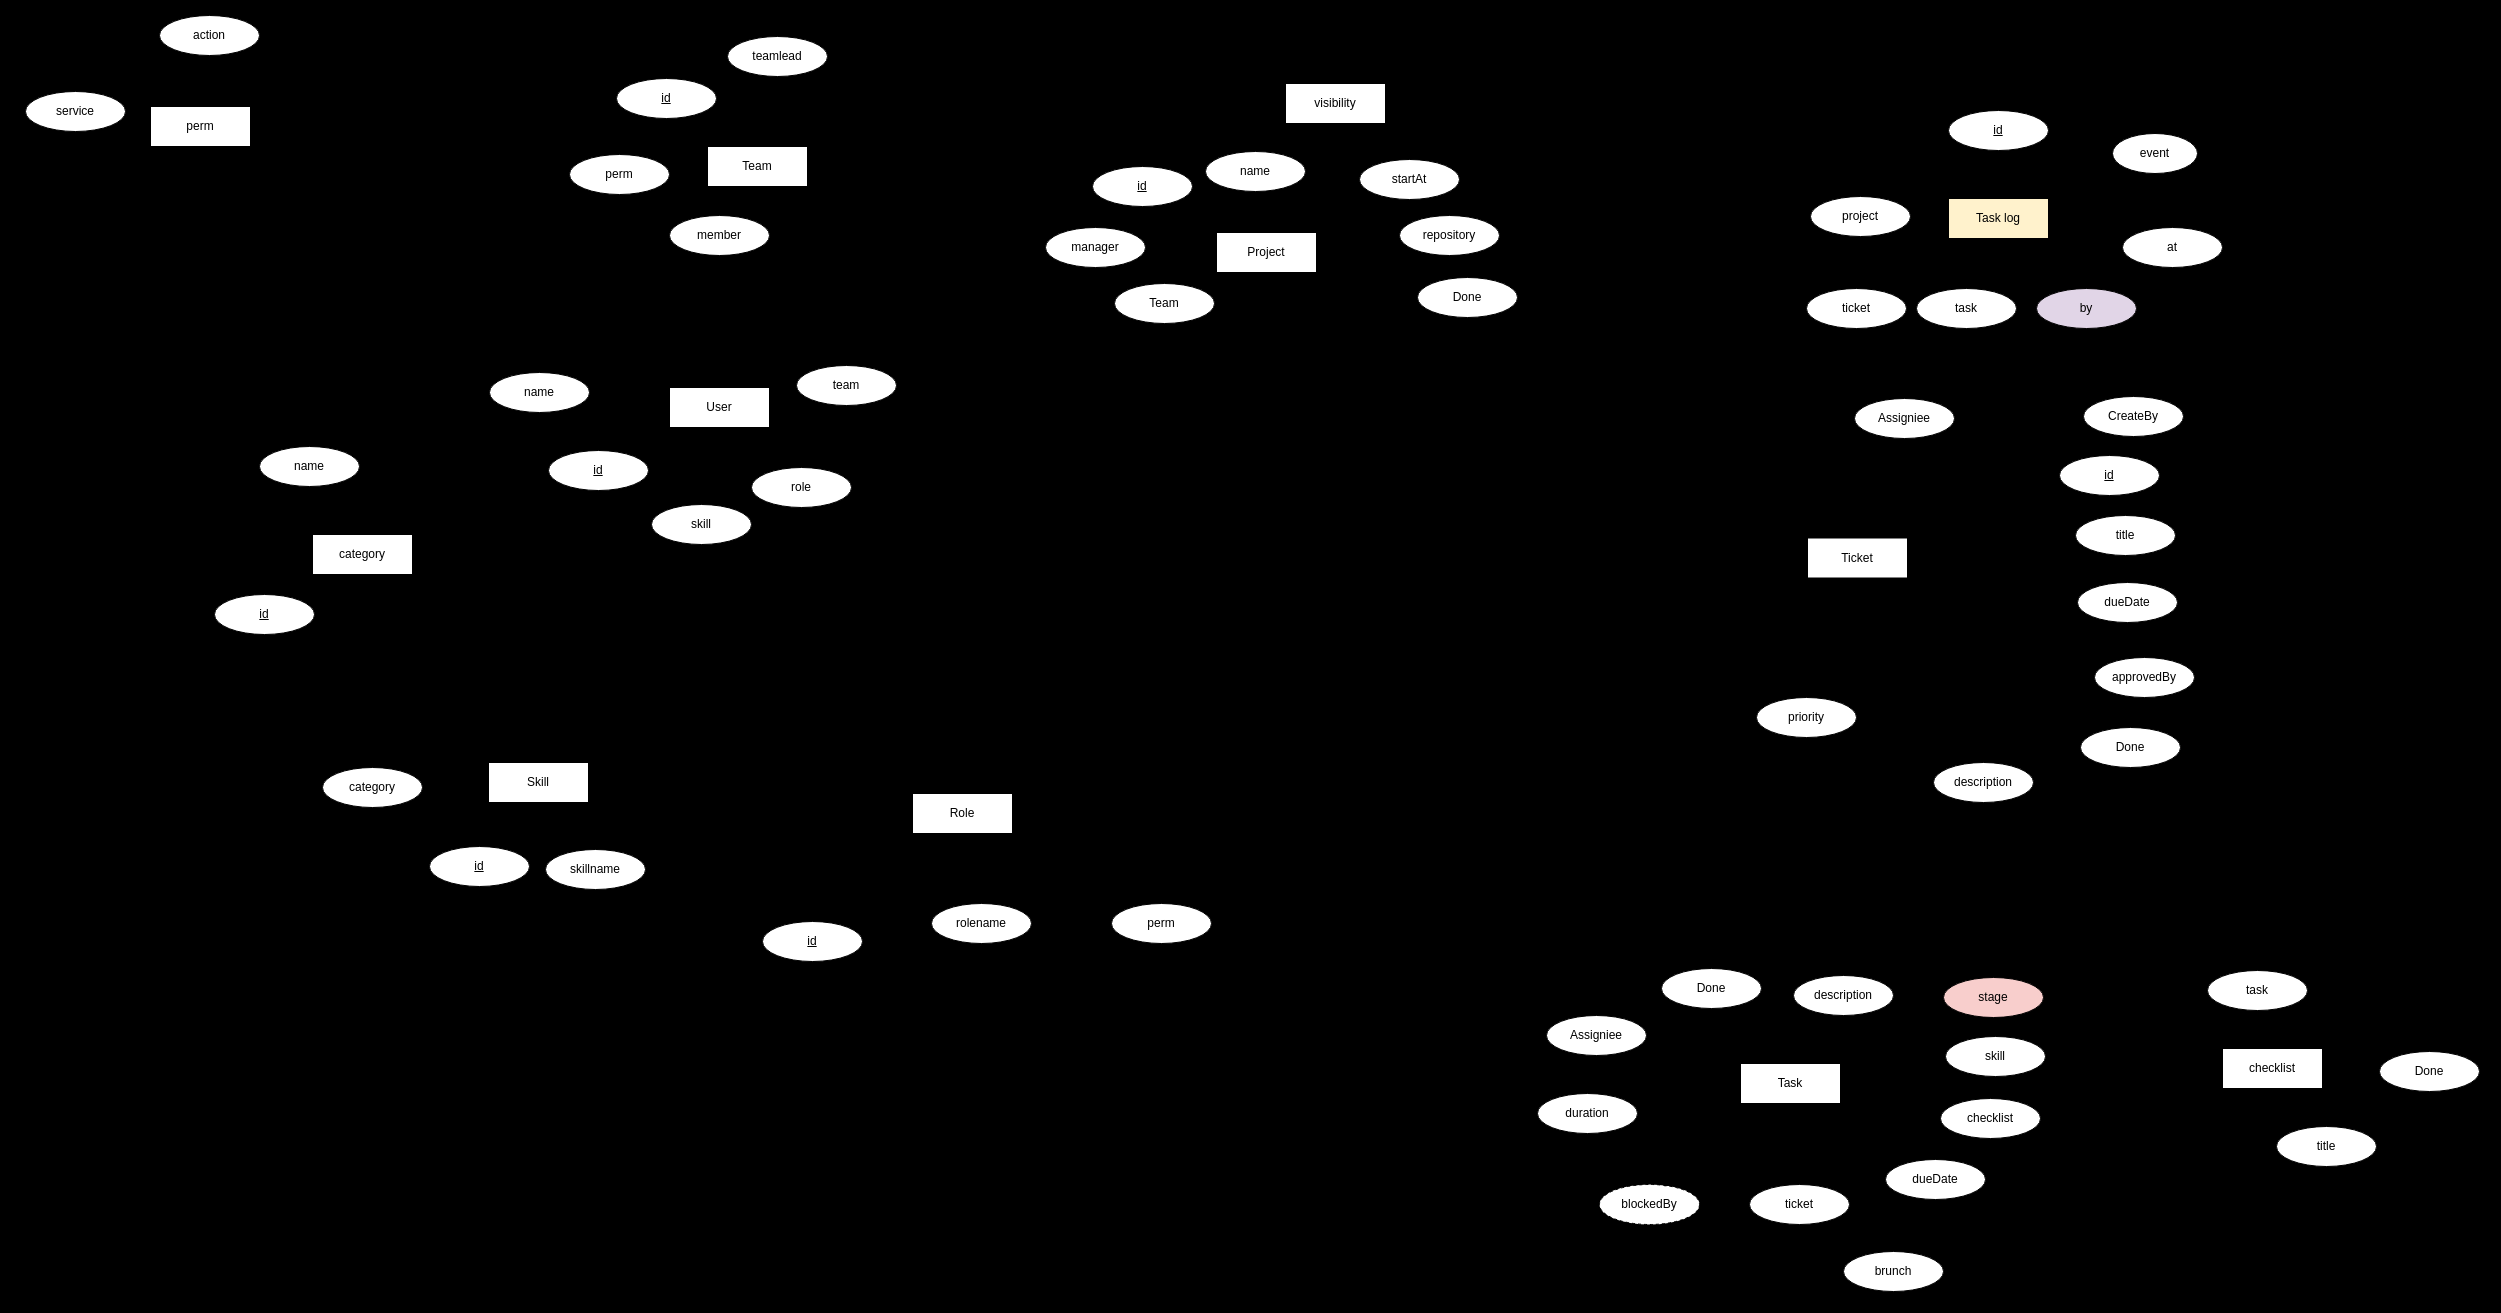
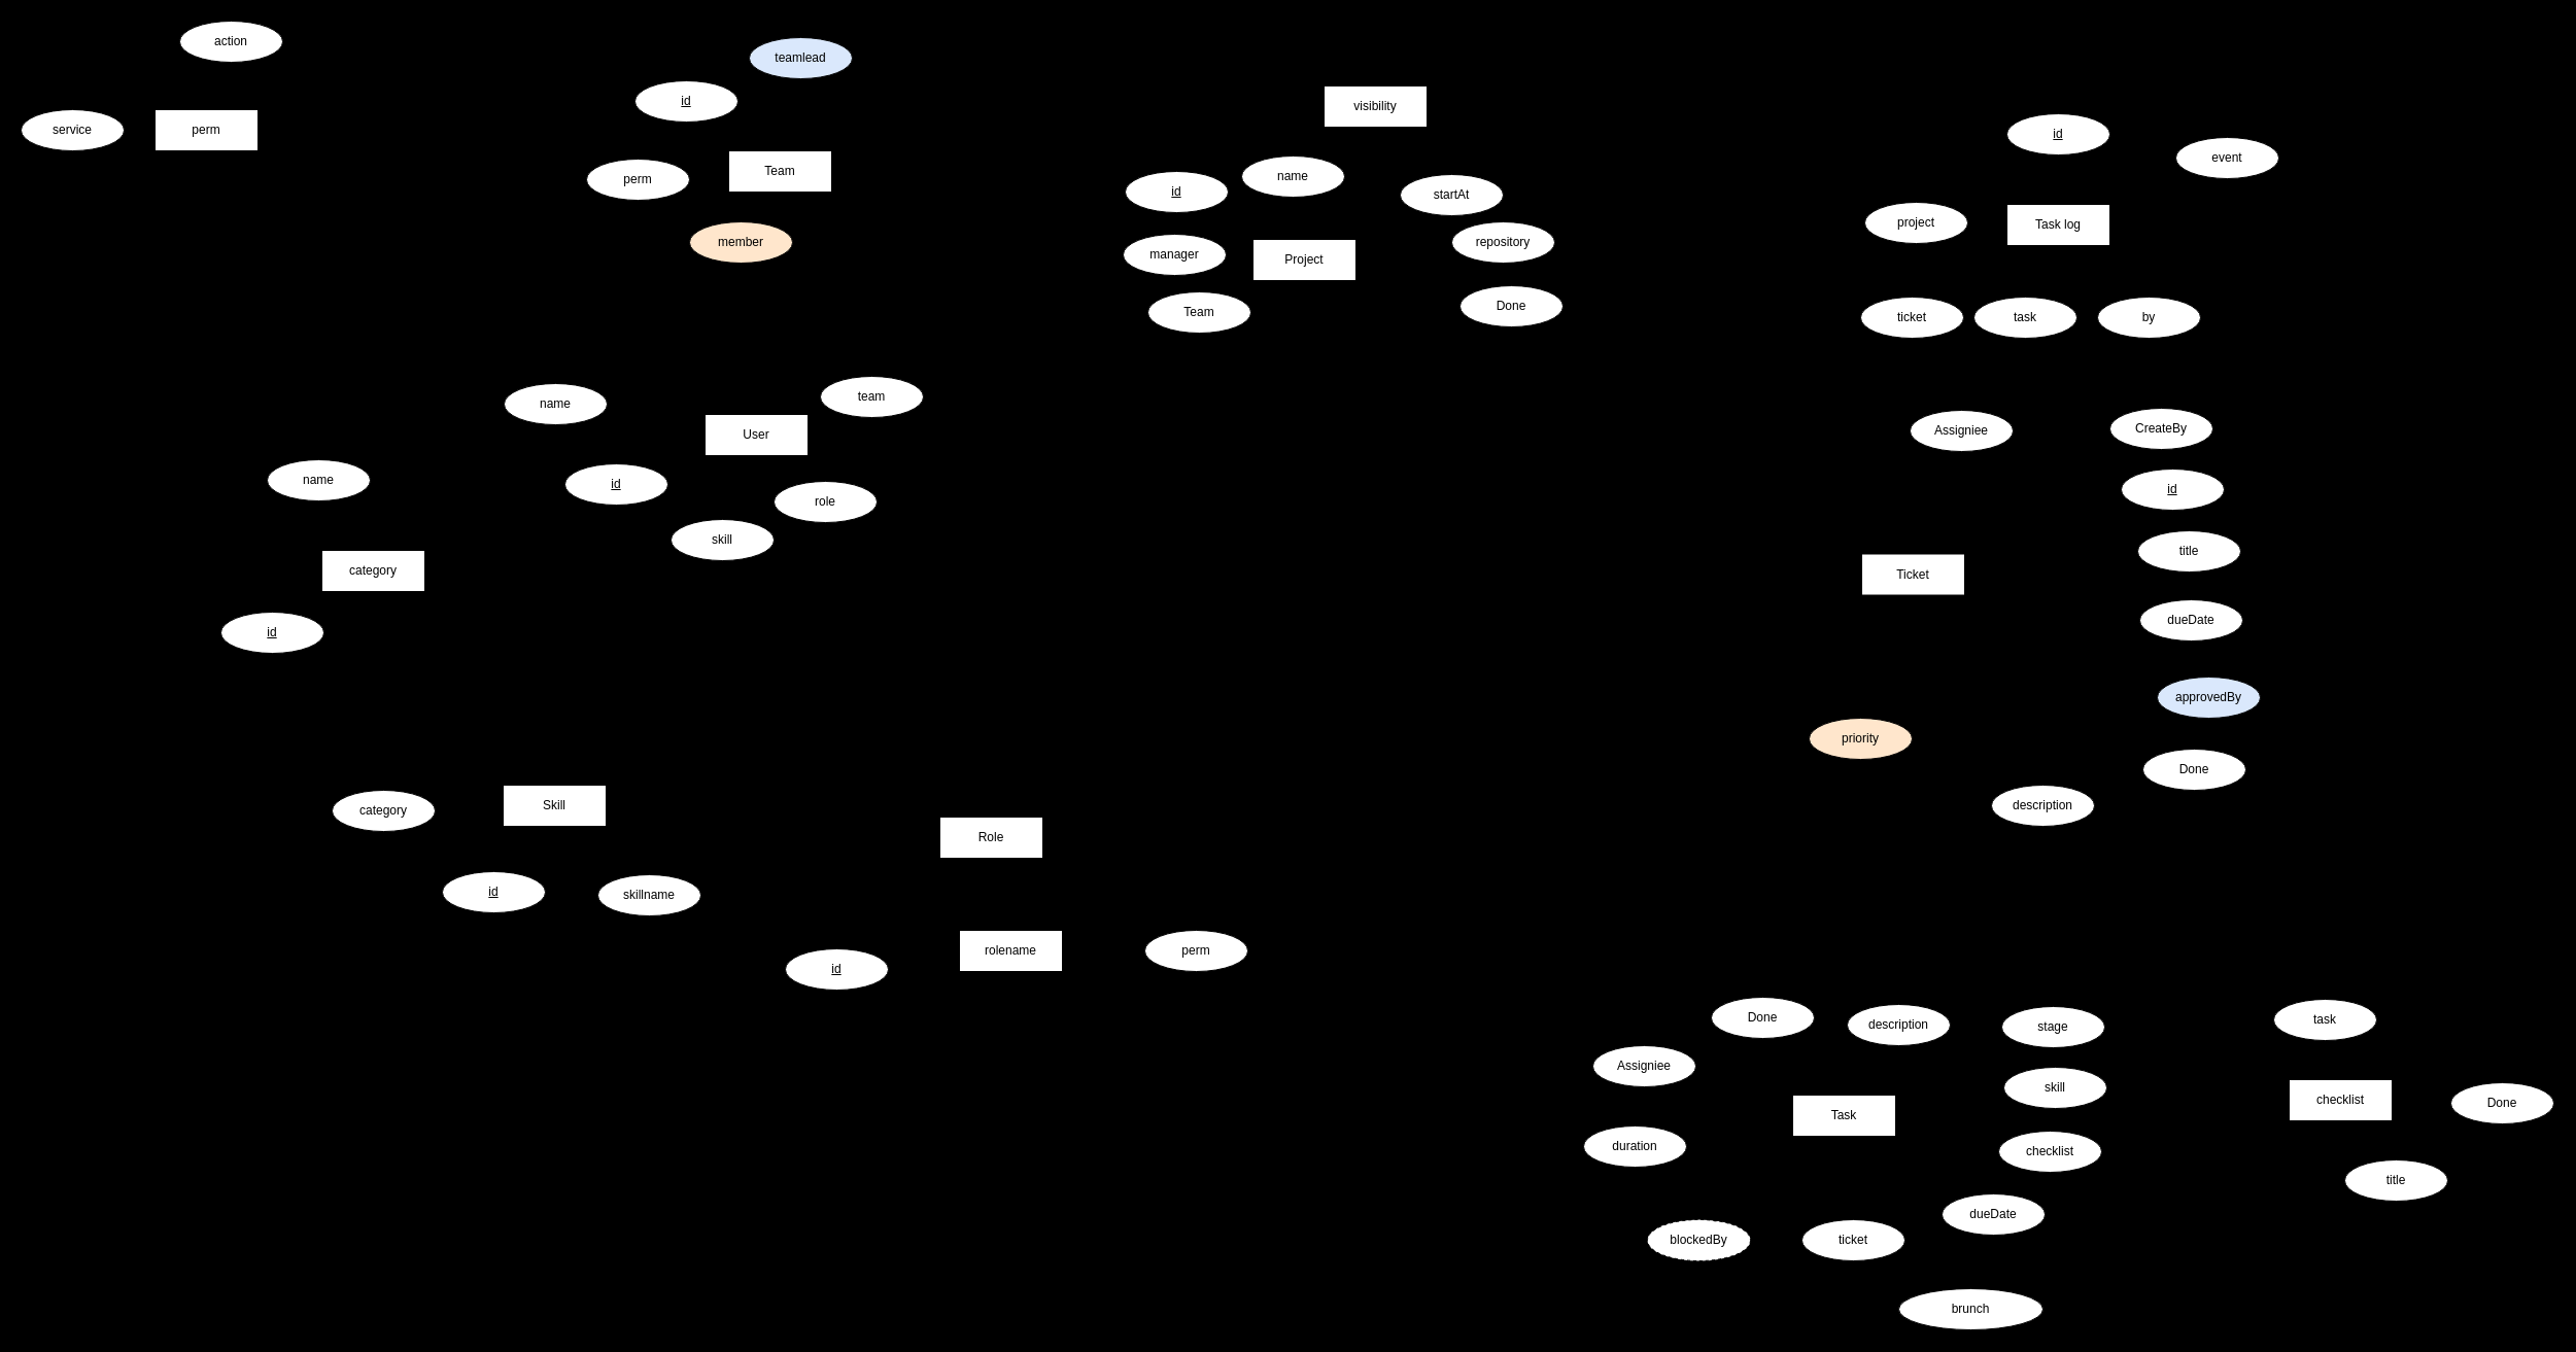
- <mxCell id="113" value="action" style="ellipse;whiteSpace=wrap;html=1;align=center;" vertex="1" parent="1"><mxGeometry x="159" y="15" width="100" height="40" as="geometry" /></mxCell>
+ <mxCell id="113" value="action" style="ellipse;whiteSpace=wrap;html=1;align=center;" vertex="1" parent="1"><mxGeometry x="174" y="20" width="100" height="40" as="geometry" /></mxCell>
- <mxCell id="69" value="teamlead" style="ellipse;whiteSpace=wrap;html=1;align=center;" vertex="1" parent="1"><mxGeometry x="727" y="36" width="100" height="40" as="geometry" /></mxCell>
+ <mxCell id="69" value="teamlead" style="ellipse;whiteSpace=wrap;html=1;align=center;fillColor=#dae8fc;" vertex="1" parent="1"><mxGeometry x="727" y="36" width="100" height="40" as="geometry" /></mxCell>
- <mxCell id="114" value="service" style="ellipse;whiteSpace=wrap;html=1;align=center;" vertex="1" parent="1"><mxGeometry x="25" y="91" width="100" height="40" as="geometry" /></mxCell>
+ <mxCell id="114" value="service" style="ellipse;whiteSpace=wrap;html=1;align=center;" vertex="1" parent="1"><mxGeometry x="20" y="106" width="100" height="40" as="geometry" /></mxCell>
- <mxCell id="79" value="event" style="ellipse;whiteSpace=wrap;html=1;align=center;" vertex="1" parent="1"><mxGeometry x="2112" y="133" width="85" height="40" as="geometry" /></mxCell>
+ <mxCell id="79" value="event" style="ellipse;whiteSpace=wrap;html=1;align=center;" vertex="1" parent="1"><mxGeometry x="2112" y="133" width="100" height="40" as="geometry" /></mxCell>
- <mxCell id="51" value="startAt" style="ellipse;whiteSpace=wrap;html=1;align=center;" vertex="1" parent="1"><mxGeometry x="1359" y="159" width="100" height="40" as="geometry" /></mxCell>
+ <mxCell id="51" value="startAt" style="ellipse;whiteSpace=wrap;html=1;align=center;" vertex="1" parent="1"><mxGeometry x="1359" y="169" width="100" height="40" as="geometry" /></mxCell>
- <mxCell id="77" value="Task log" style="whiteSpace=wrap;html=1;align=center;fillColor=#fff2cc;" vertex="1" parent="1"><mxGeometry x="1948" y="198" width="100" height="40" as="geometry" /></mxCell>
+ <mxCell id="77" value="Task log" style="whiteSpace=wrap;html=1;align=center;" vertex="1" parent="1"><mxGeometry x="1948" y="198" width="100" height="40" as="geometry" /></mxCell>
- <mxCell id="72" style="edgeStyle=none;html=1;exitX=1;exitY=0.5;exitDx=0;exitDy=0;entryX=0;entryY=0.5;entryDx=0;entryDy=0;" edge="1" parent="1" source="77" target="80"><mxGeometry relative="1" as="geometry" /></mxCell>
- <mxCell id="86" value="member" style="ellipse;whiteSpace=wrap;html=1;align=center;" vertex="1" parent="1"><mxGeometry x="669" y="215" width="100" height="40" as="geometry" /></mxCell>
+ <mxCell id="86" value="member" style="ellipse;whiteSpace=wrap;html=1;align=center;fillColor=#ffe6cc;" vertex="1" parent="1"><mxGeometry x="669" y="215" width="100" height="40" as="geometry" /></mxCell>
- <mxCell id="52" value="repository" style="ellipse;whiteSpace=wrap;html=1;align=center;" vertex="1" parent="1"><mxGeometry x="1399" y="215" width="100" height="40" as="geometry" /></mxCell>
+ <mxCell id="52" value="repository" style="ellipse;whiteSpace=wrap;html=1;align=center;" vertex="1" parent="1"><mxGeometry x="1409" y="215" width="100" height="40" as="geometry" /></mxCell>
- <mxCell id="66" value="manager" style="ellipse;whiteSpace=wrap;html=1;align=center;" vertex="1" parent="1"><mxGeometry x="1045" y="227" width="100" height="40" as="geometry" /></mxCell>
+ <mxCell id="66" value="manager" style="ellipse;whiteSpace=wrap;html=1;align=center;" vertex="1" parent="1"><mxGeometry x="1090" y="227" width="100" height="40" as="geometry" /></mxCell>
- <mxCell id="80" value="at" style="ellipse;whiteSpace=wrap;html=1;align=center;" vertex="1" parent="1"><mxGeometry x="2122" y="227" width="100" height="40" as="geometry" /></mxCell>
- <mxCell id="81" value="by" style="ellipse;whiteSpace=wrap;html=1;align=center;fillColor=#e1d5e7;" vertex="1" parent="1"><mxGeometry x="2036" y="288" width="100" height="40" as="geometry" /></mxCell>
+ <mxCell id="81" value="by" style="ellipse;whiteSpace=wrap;html=1;align=center;" vertex="1" parent="1"><mxGeometry x="2036" y="288" width="100" height="40" as="geometry" /></mxCell>
- <mxCell id="42" value="User" style="whiteSpace=wrap;html=1;align=center;" parent="1" vertex="1"><mxGeometry x="669" y="387" width="100" height="40" as="geometry" /></mxCell>
+ <mxCell id="42" value="User" style="whiteSpace=wrap;html=1;align=center;" parent="1" vertex="1"><mxGeometry x="684" y="402" width="100" height="40" as="geometry" /></mxCell>
- <mxCell id="56" value="CreateBy" style="ellipse;whiteSpace=wrap;html=1;align=center;" vertex="1" parent="1"><mxGeometry x="2083" y="396" width="100" height="40" as="geometry" /></mxCell>
+ <mxCell id="56" value="CreateBy" style="ellipse;whiteSpace=wrap;html=1;align=center;" vertex="1" parent="1"><mxGeometry x="2048" y="396" width="100" height="40" as="geometry" /></mxCell>
- <mxCell id="58" value="approvedBy" style="ellipse;whiteSpace=wrap;html=1;align=center;" vertex="1" parent="1"><mxGeometry x="2094" y="657" width="100" height="40" as="geometry" /></mxCell>
+ <mxCell id="58" value="approvedBy" style="ellipse;whiteSpace=wrap;html=1;align=center;fillColor=#dae8fc;" vertex="1" parent="1"><mxGeometry x="2094" y="657" width="100" height="40" as="geometry" /></mxCell>
- <mxCell id="64" value="priority" style="ellipse;whiteSpace=wrap;html=1;align=center;" vertex="1" parent="1"><mxGeometry x="1756" y="697" width="100" height="40" as="geometry" /></mxCell>
+ <mxCell id="64" value="priority" style="ellipse;whiteSpace=wrap;html=1;align=center;fillColor=#ffe6cc;" vertex="1" parent="1"><mxGeometry x="1756" y="697" width="100" height="40" as="geometry" /></mxCell>
- <mxCell id="44" value="skillname" style="ellipse;whiteSpace=wrap;html=1;align=center;" parent="1" vertex="1"><mxGeometry x="545" y="849" width="100" height="40" as="geometry" /></mxCell>
+ <mxCell id="44" value="skillname" style="ellipse;whiteSpace=wrap;html=1;align=center;" parent="1" vertex="1"><mxGeometry x="580" y="849" width="100" height="40" as="geometry" /></mxCell>
- <mxCell id="47" value="rolename" style="ellipse;whiteSpace=wrap;html=1;align=center;" vertex="1" parent="1"><mxGeometry x="931" y="903" width="100" height="40" as="geometry" /></mxCell>
+ <mxCell id="47" value="rolename" style="whiteSpace=wrap;html=1;align=center;rounded=0;" vertex="1" parent="1"><mxGeometry x="931" y="903" width="100" height="40" as="geometry" /></mxCell>
- <mxCell id="94" value="stage" style="ellipse;whiteSpace=wrap;html=1;align=center;fillColor=#f8cecc;" vertex="1" parent="1"><mxGeometry x="1943" y="977" width="100" height="40" as="geometry" /></mxCell>
+ <mxCell id="94" value="stage" style="ellipse;whiteSpace=wrap;html=1;align=center;" vertex="1" parent="1"><mxGeometry x="1943" y="977" width="100" height="40" as="geometry" /></mxCell>
- <mxCell id="125" value="brunch" style="ellipse;whiteSpace=wrap;html=1;align=center;" vertex="1" parent="1"><mxGeometry x="1843" y="1251" width="100" height="40" as="geometry" /></mxCell>
+ <mxCell id="125" value="brunch" style="ellipse;whiteSpace=wrap;html=1;align=center;" vertex="1" parent="1"><mxGeometry x="1843" y="1251" width="140" height="40" as="geometry" /></mxCell>
